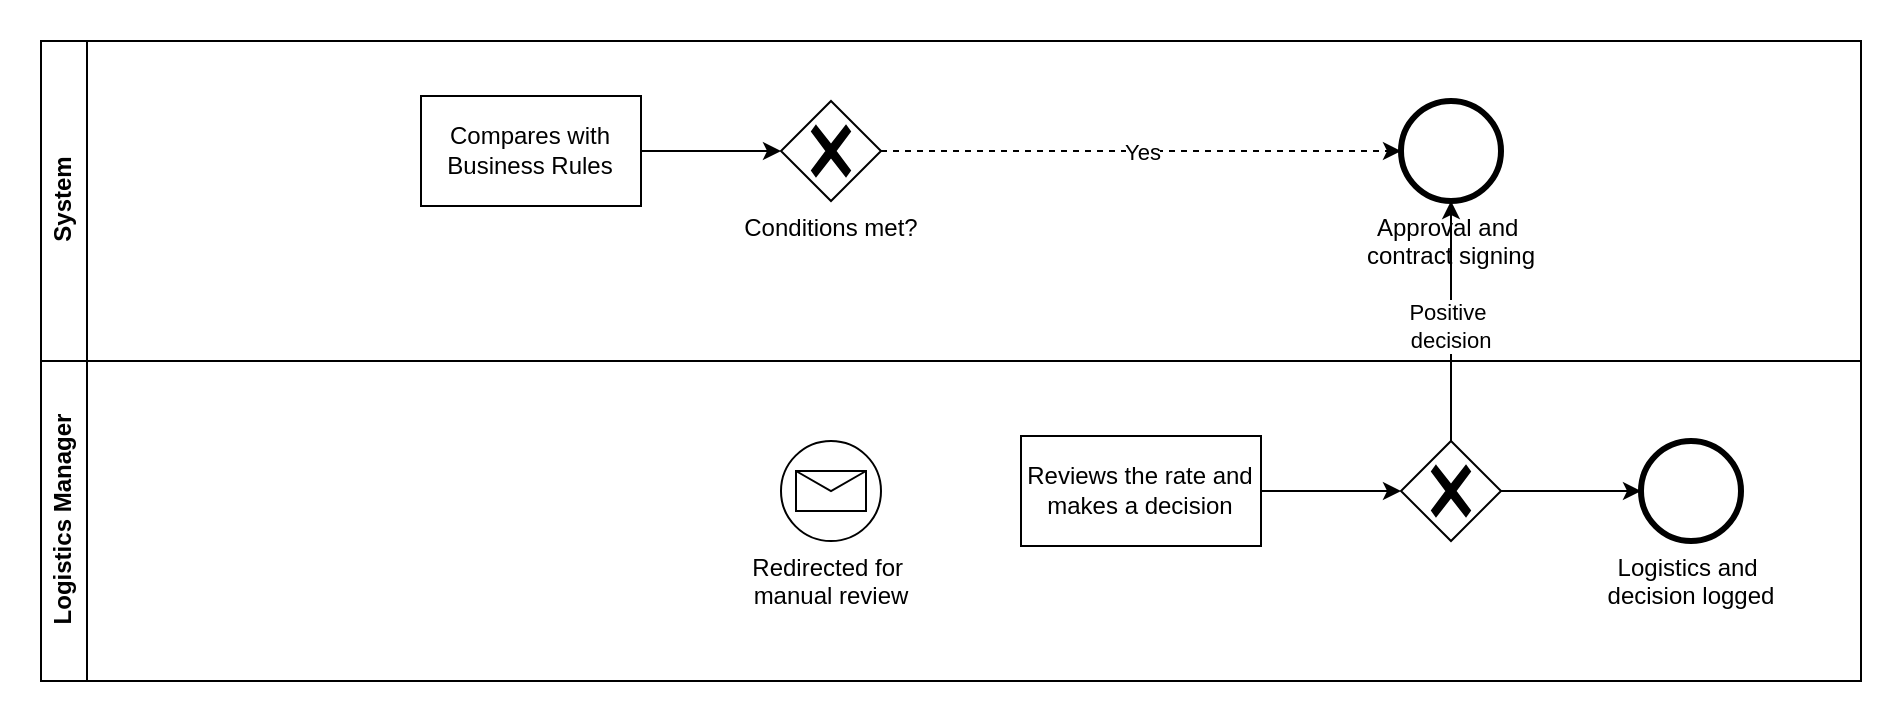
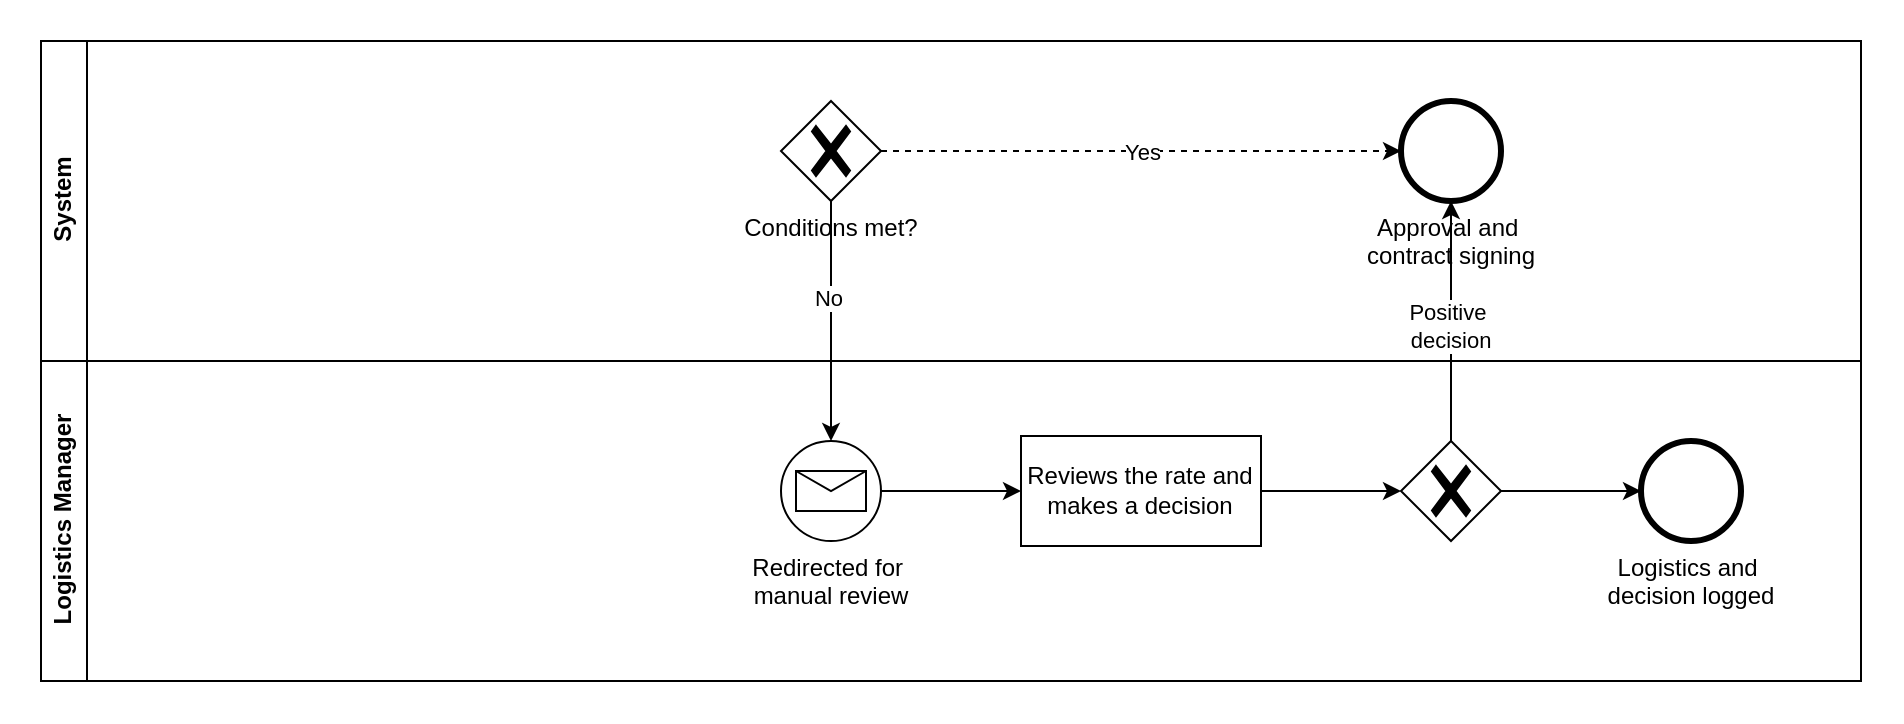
- <mxCell id="3" value="Compares with Business Rules" style="points=[[0.25,0,0],[0.5,0,0],[0.75,0,0],[1,0.25,0],[1,0.5,0],[1,0.75,0],[0.75,1,0],[0.5,1,0],[0.25,1,0],[0,0.75,0],[0,0.5,0],[0,0.25,0]];shape=mxgraph.bpmn.task2;whiteSpace=wrap;rectStyle=rounded;size=10;html=1;container=1;expand=0;collapsible=0;taskMarker=abstract;" vertex="1" parent="2"><mxGeometry x="190" y="27.5" width="110" height="55" as="geometry" /></mxCell>
- <mxCell id="5" style="edgeStyle=orthogonalEdgeStyle;rounded=0;orthogonalLoop=1;jettySize=auto;html=1;entryX=0;entryY=0.5;entryDx=0;entryDy=0;entryPerimeter=0;" edge="1" parent="2" source="3" target="4"><mxGeometry relative="1" as="geometry" /></mxCell>
+ <mxCell id="19" style="edgeStyle=orthogonalEdgeStyle;rounded=0;orthogonalLoop=1;jettySize=auto;html=1;entryX=0.5;entryY=0;entryDx=0;entryDy=0;entryPerimeter=0;" edge="1" parent="1" source="4" target="10"><mxGeometry relative="1" as="geometry" /></mxCell>
+ <mxCell id="20" value="No" style="edgeLabel;html=1;align=center;verticalAlign=middle;resizable=0;points=[];" vertex="1" connectable="0" parent="19"><mxGeometry x="-0.206" y="-2" relative="1" as="geometry"><mxPoint as="offset" /></mxGeometry></mxCell>
+ <mxCell id="12" style="edgeStyle=orthogonalEdgeStyle;rounded=0;orthogonalLoop=1;jettySize=auto;html=1;entryX=0;entryY=0.5;entryDx=0;entryDy=0;entryPerimeter=0;" edge="1" parent="9" source="10" target="11"><mxGeometry relative="1" as="geometry" /></mxCell>
